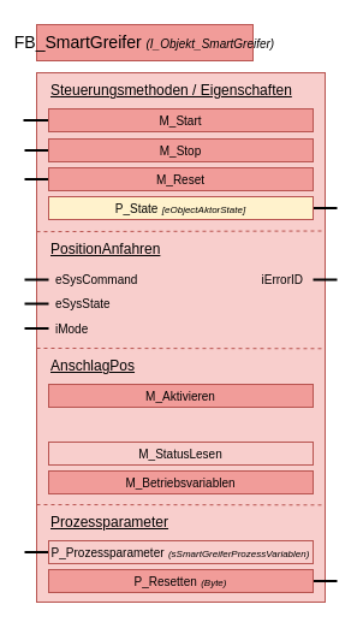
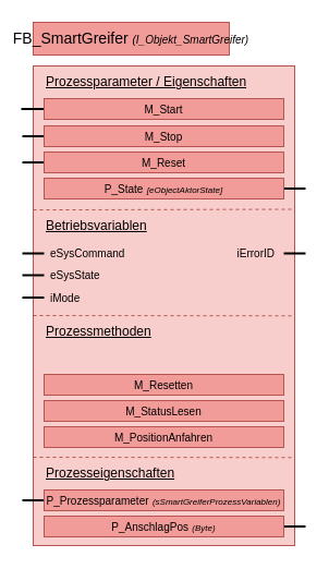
- <mxCell id="4" value="Steuerungsmethoden / Eigenschaften" style="text;html=1;align=left;verticalAlign=middle;whiteSpace=wrap;rounded=0;fontStyle=4" parent="1" vertex="1"><mxGeometry x="40" y="60" width="220" height="30" as="geometry" /></mxCell>
+ <mxCell id="4" value="Prozessparameter / Eigenschaften" style="text;html=1;align=left;verticalAlign=middle;whiteSpace=wrap;rounded=0;fontStyle=4" parent="1" vertex="1"><mxGeometry x="40" y="60" width="220" height="30" as="geometry" /></mxCell>
- <mxCell id="30" value="&lt;font style=&quot;font-size: 10px;&quot;&gt;P_State&lt;/font&gt; &lt;font style=&quot;font-size: 8px;&quot;&gt;&lt;i&gt;[eObjectAktorState]&lt;/i&gt;&lt;/font&gt;" style="rounded=0;whiteSpace=wrap;html=1;fillColor=#fff2cc;strokeColor=#b85450;fontSize=12;" parent="1" vertex="1"><mxGeometry x="40" y="163" width="220" height="19" as="geometry" /></mxCell>
+ <mxCell id="30" value="&lt;font style=&quot;font-size: 10px;&quot;&gt;P_State&lt;/font&gt; &lt;font style=&quot;font-size: 8px;&quot;&gt;&lt;i&gt;[eObjectAktorState]&lt;/i&gt;&lt;/font&gt;" style="rounded=0;whiteSpace=wrap;html=1;fillColor=#F19C99;strokeColor=#b85450;fontSize=12;" parent="1" vertex="1"><mxGeometry x="40" y="163" width="220" height="19" as="geometry" /></mxCell>
- <mxCell id="10" value="PositionAnfahren" style="text;html=1;align=left;verticalAlign=middle;whiteSpace=wrap;rounded=0;fontStyle=4" parent="1" vertex="1"><mxGeometry x="40" y="192" width="120" height="30" as="geometry" /></mxCell>
+ <mxCell id="10" value="Betriebsvariablen" style="text;html=1;align=left;verticalAlign=middle;whiteSpace=wrap;rounded=0;fontStyle=4" parent="1" vertex="1"><mxGeometry x="40" y="192" width="120" height="30" as="geometry" /></mxCell>
- <mxCell id="16" value="&lt;u&gt;AnschlagPos&lt;/u&gt;" style="text;html=1;align=left;verticalAlign=middle;whiteSpace=wrap;rounded=0;fontStyle=0" parent="1" vertex="1"><mxGeometry x="40" y="289" width="200" height="30" as="geometry" /></mxCell>
+ <mxCell id="16" value="&lt;u&gt;Prozessmethoden&lt;/u&gt;" style="text;html=1;align=left;verticalAlign=middle;whiteSpace=wrap;rounded=0;fontStyle=0" parent="1" vertex="1"><mxGeometry x="40" y="289" width="200" height="30" as="geometry" /></mxCell>
- <mxCell id="31" value="&lt;font style=&quot;font-size: 10px;&quot;&gt;M_Aktivieren&lt;/font&gt;" style="rounded=0;whiteSpace=wrap;html=1;fillColor=#F19C99;strokeColor=#b85450;fontSize=12;" parent="1" vertex="1"><mxGeometry x="40" y="319" width="220" height="19" as="geometry" /></mxCell>
+ <mxCell id="36" value="&lt;font style=&quot;font-size: 10px;&quot;&gt;M_Resetten&lt;/font&gt;" style="rounded=0;whiteSpace=wrap;html=1;fillColor=#F19C99;strokeColor=#b85450;fontSize=12;" parent="1" vertex="1"><mxGeometry x="40" y="343" width="220" height="19" as="geometry" /></mxCell>
- <mxCell id="37" value="&lt;font style=&quot;font-size: 10px;&quot;&gt;M_StatusLesen&lt;/font&gt;" style="rounded=0;whiteSpace=wrap;html=1;fillColor=#f8cecc;strokeColor=#b85450;fontSize=12;" parent="1" vertex="1"><mxGeometry x="40" y="367" width="220" height="19" as="geometry" /></mxCell>
+ <mxCell id="37" value="&lt;font style=&quot;font-size: 10px;&quot;&gt;M_StatusLesen&lt;/font&gt;" style="rounded=0;whiteSpace=wrap;html=1;fillColor=#F19C99;strokeColor=#b85450;fontSize=12;" parent="1" vertex="1"><mxGeometry x="40" y="367" width="220" height="19" as="geometry" /></mxCell>
- <mxCell id="38" value="&lt;font style=&quot;font-size: 10px;&quot;&gt;M_Betriebsvariablen&lt;/font&gt;" style="rounded=0;whiteSpace=wrap;html=1;fillColor=#F19C99;strokeColor=#b85450;fontSize=12;" parent="1" vertex="1"><mxGeometry x="40" y="391" width="220" height="19" as="geometry" /></mxCell>
+ <mxCell id="38" value="&lt;font style=&quot;font-size: 10px;&quot;&gt;M_PositionAnfahren&lt;/font&gt;" style="rounded=0;whiteSpace=wrap;html=1;fillColor=#F19C99;strokeColor=#b85450;fontSize=12;" parent="1" vertex="1"><mxGeometry x="40" y="391" width="220" height="19" as="geometry" /></mxCell>
- <mxCell id="33" value="Prozessparameter" style="text;html=1;align=left;verticalAlign=middle;whiteSpace=wrap;rounded=0;fontStyle=4" parent="1" vertex="1"><mxGeometry x="40" y="419" width="120" height="30" as="geometry" /></mxCell>
+ <mxCell id="33" value="Prozesseigenschaften" style="text;html=1;align=left;verticalAlign=middle;whiteSpace=wrap;rounded=0;fontStyle=4" parent="1" vertex="1"><mxGeometry x="40" y="419" width="120" height="30" as="geometry" /></mxCell>
- <mxCell id="35" value="&lt;font style=&quot;font-size: 10px;&quot;&gt;P_Prozessparameter&lt;/font&gt; &lt;font style=&quot;font-size: 8px;&quot;&gt;&lt;i&gt;(sSmartGreiferProzessVariablen)&lt;/i&gt;&lt;/font&gt;" style="rounded=0;whiteSpace=wrap;html=1;fillColor=#f8cecc;strokeColor=#b85450;fontSize=12;" parent="1" vertex="1"><mxGeometry x="40" y="449" width="220" height="19" as="geometry" /></mxCell>
+ <mxCell id="35" value="&lt;font style=&quot;font-size: 10px;&quot;&gt;P_Prozessparameter&lt;/font&gt; &lt;font style=&quot;font-size: 8px;&quot;&gt;&lt;i&gt;(sSmartGreiferProzessVariablen)&lt;/i&gt;&lt;/font&gt;" style="rounded=0;whiteSpace=wrap;html=1;fillColor=#F19C99;strokeColor=#b85450;fontSize=12;" parent="1" vertex="1"><mxGeometry x="40" y="449" width="220" height="19" as="geometry" /></mxCell>
- <mxCell id="40" value="&lt;font style=&quot;font-size: 10px;&quot;&gt;P_Resetten&lt;/font&gt;&amp;nbsp;&lt;font style=&quot;font-size: 8px;&quot;&gt;&lt;i&gt;(Byte)&lt;/i&gt;&lt;/font&gt;" style="rounded=0;whiteSpace=wrap;html=1;fillColor=#F19C99;strokeColor=#b85450;fontSize=12;" parent="1" vertex="1"><mxGeometry x="40" y="473" width="220" height="19" as="geometry" /></mxCell>
+ <mxCell id="40" value="&lt;font style=&quot;font-size: 10px;&quot;&gt;P_AnschlagPos&lt;/font&gt;&amp;nbsp;&lt;font style=&quot;font-size: 8px;&quot;&gt;&lt;i&gt;(Byte)&lt;/i&gt;&lt;/font&gt;" style="rounded=0;whiteSpace=wrap;html=1;fillColor=#F19C99;strokeColor=#b85450;fontSize=12;" parent="1" vertex="1"><mxGeometry x="40" y="473" width="220" height="19" as="geometry" /></mxCell>
